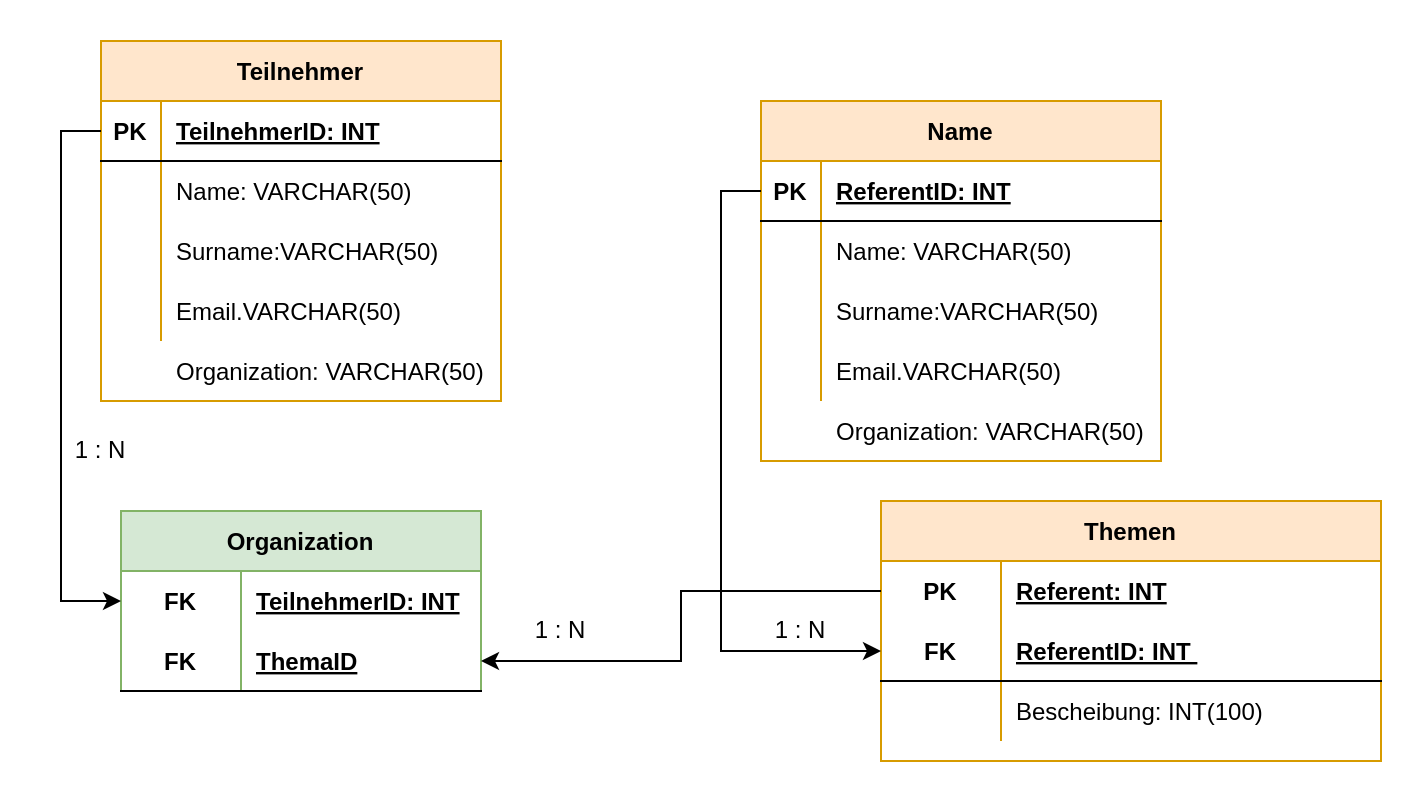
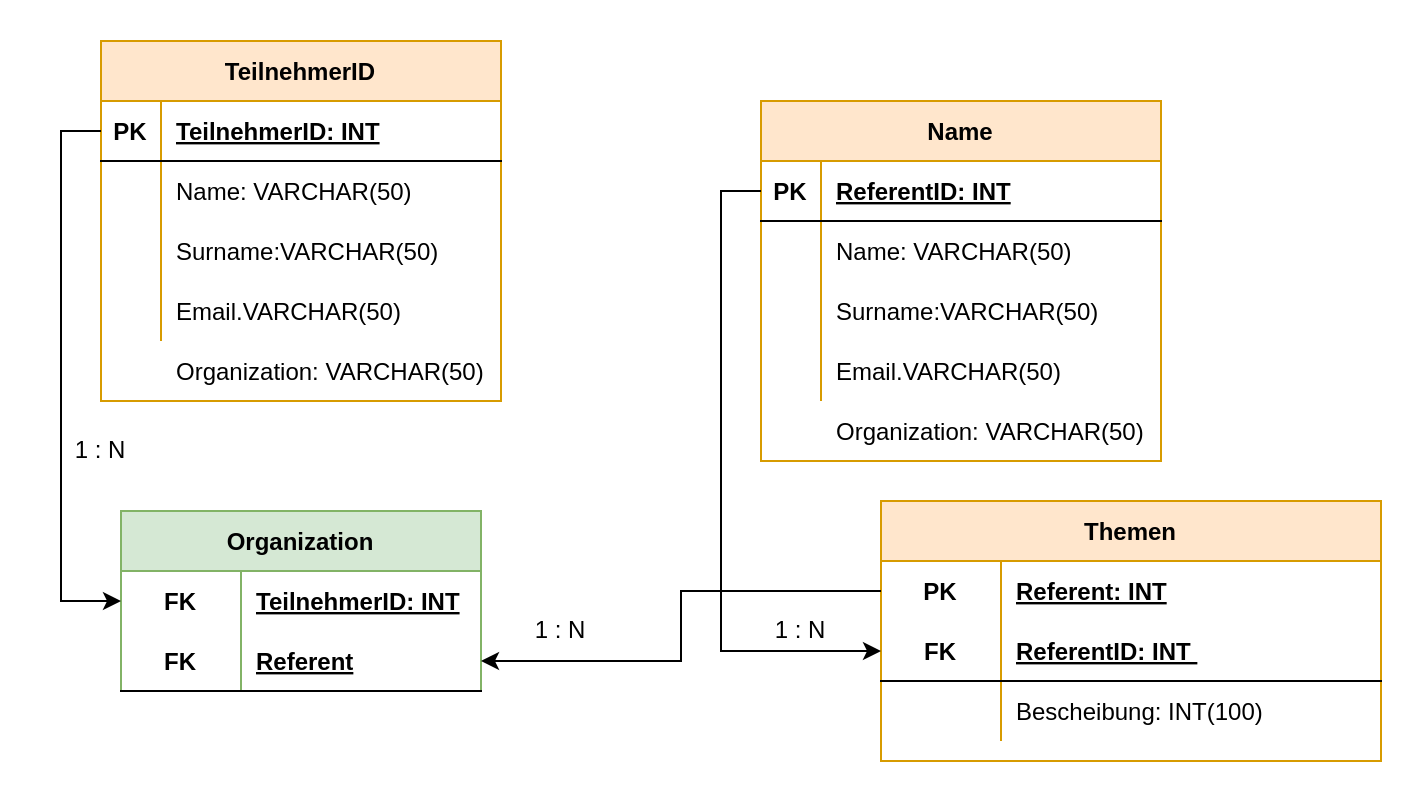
- <mxCell id="5" value="Teilnehmer" style="shape=table;startSize=30;container=1;collapsible=1;childLayout=tableLayout;fixedRows=1;rowLines=0;fontStyle=1;align=center;resizeLast=1;fillColor=#ffe6cc;strokeColor=#d79b00;" parent="1" vertex="1"><mxGeometry x="50" y="20" width="200" height="180" as="geometry" /></mxCell>
+ <mxCell id="5" value="TeilnehmerID" style="shape=table;startSize=30;container=1;collapsible=1;childLayout=tableLayout;fixedRows=1;rowLines=0;fontStyle=1;align=center;resizeLast=1;fillColor=#ffe6cc;strokeColor=#d79b00;" parent="1" vertex="1"><mxGeometry x="50" y="20" width="200" height="180" as="geometry" /></mxCell>
- <mxCell id="37" value="ThemaID" style="shape=partialRectangle;connectable=0;fillColor=none;top=0;left=0;bottom=0;right=0;align=left;spacingLeft=6;fontStyle=5;overflow=hidden;" parent="35" vertex="1"><mxGeometry x="60" width="120" height="30" as="geometry"><mxRectangle width="120" height="30" as="alternateBounds" /></mxGeometry></mxCell>
+ <mxCell id="37" value="Referent" style="shape=partialRectangle;connectable=0;fillColor=none;top=0;left=0;bottom=0;right=0;align=left;spacingLeft=6;fontStyle=5;overflow=hidden;" parent="35" vertex="1"><mxGeometry x="60" width="120" height="30" as="geometry"><mxRectangle width="120" height="30" as="alternateBounds" /></mxGeometry></mxCell>
